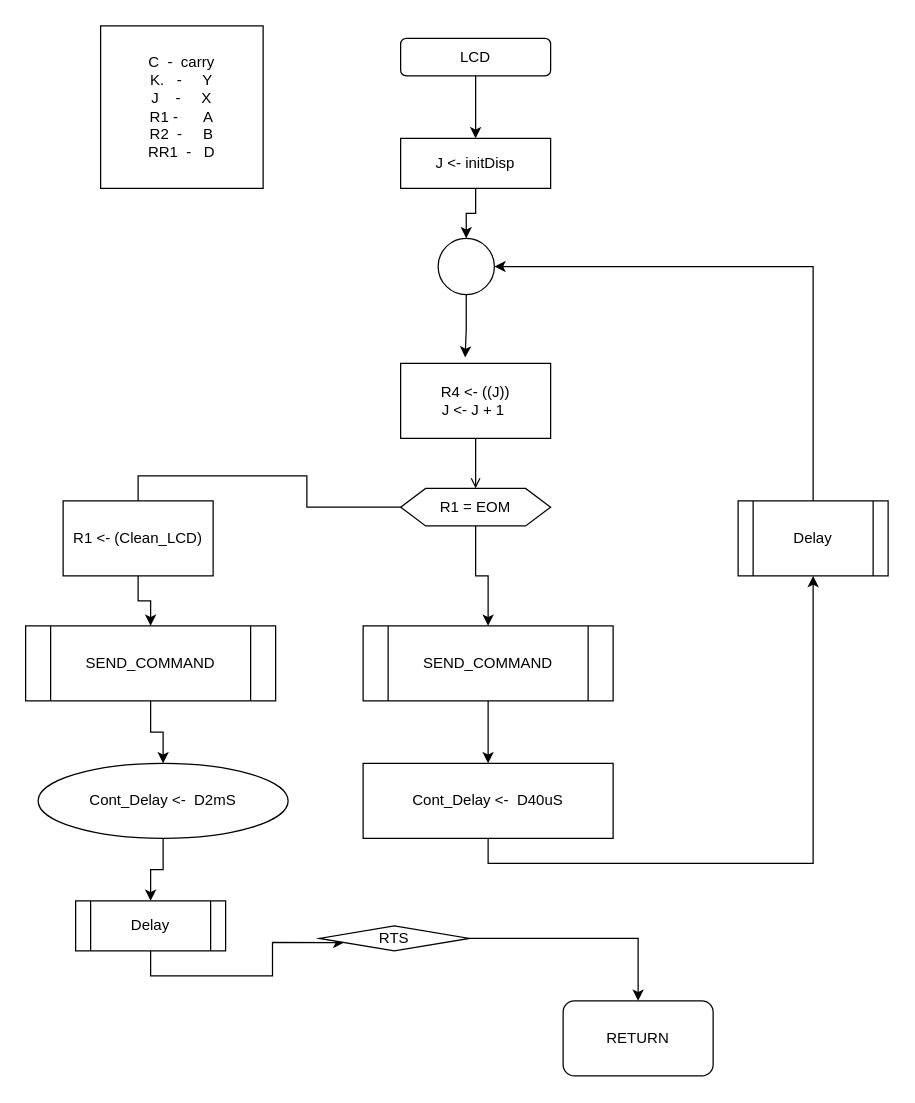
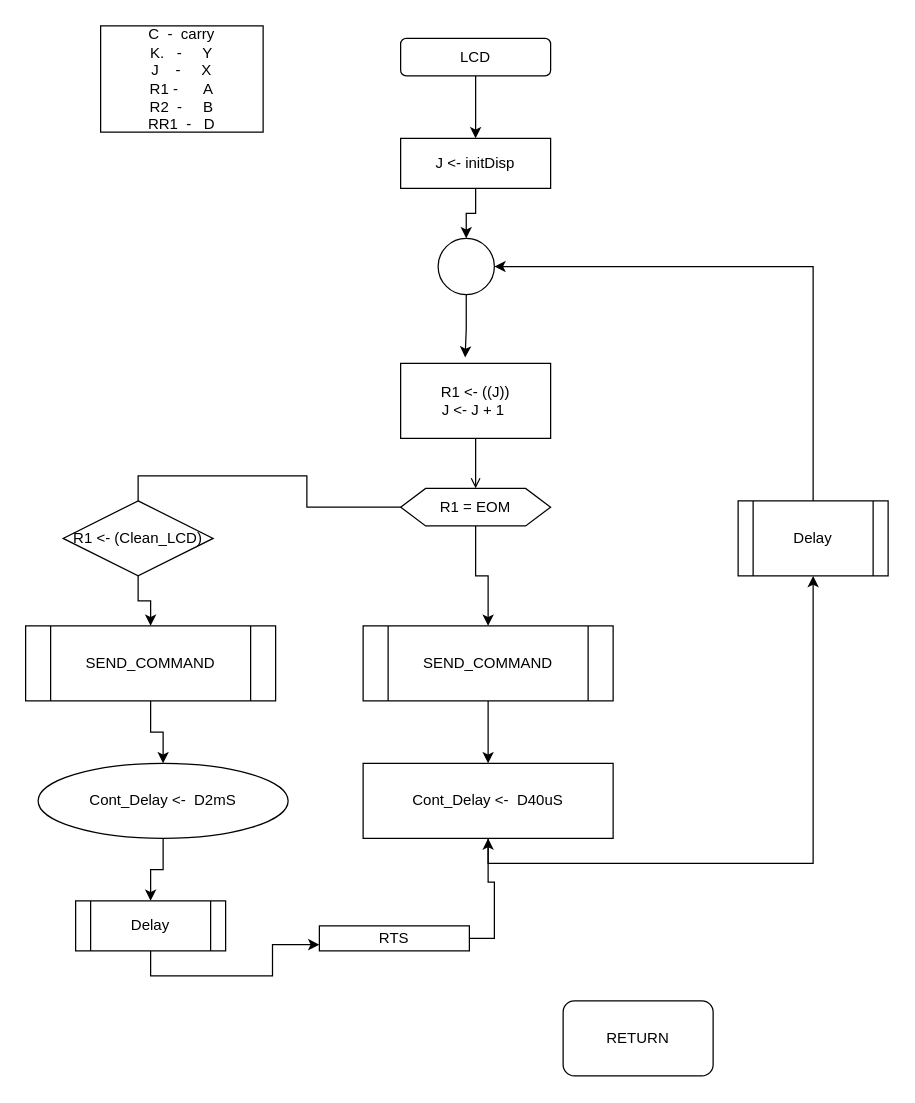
- <mxCell id="2" value="C &amp;nbsp;- &amp;nbsp;carry&lt;br&gt;K. &amp;nbsp; - &amp;nbsp; &amp;nbsp; Y&lt;br&gt;J &amp;nbsp; &amp;nbsp;- &amp;nbsp; &amp;nbsp; X&lt;br&gt;R1 - &amp;nbsp; &amp;nbsp; &amp;nbsp;A&lt;br&gt;R2 &amp;nbsp;- &amp;nbsp; &amp;nbsp; B&lt;br&gt;RR1 &amp;nbsp;- &amp;nbsp; D" style="whiteSpace=wrap;html=1;aspect=fixed;" vertex="1" parent="1"><mxGeometry x="80" y="20" width="130" height="130" as="geometry" /></mxCell>
+ <mxCell id="2" value="C &amp;nbsp;- &amp;nbsp;carry&lt;br&gt;K. &amp;nbsp; - &amp;nbsp; &amp;nbsp; Y&lt;br&gt;J &amp;nbsp; &amp;nbsp;- &amp;nbsp; &amp;nbsp; X&lt;br&gt;R1 - &amp;nbsp; &amp;nbsp; &amp;nbsp;A&lt;br&gt;R2 &amp;nbsp;- &amp;nbsp; &amp;nbsp; B&lt;br&gt;RR1 &amp;nbsp;- &amp;nbsp; D" style="whiteSpace=wrap;html=1;aspect=fixed;" vertex="1" parent="1"><mxGeometry x="80" y="20" width="130" height="85" as="geometry" /></mxCell>
- <mxCell id="10" value="R4 &amp;lt;- ((J))&lt;br&gt;J &amp;lt;- J + 1&amp;nbsp;" style="rounded=0;whiteSpace=wrap;html=1;" vertex="1" parent="1"><mxGeometry x="320" y="290" width="120" height="60" as="geometry" /></mxCell>
+ <mxCell id="10" value="R1 &amp;lt;- ((J))&lt;br&gt;J &amp;lt;- J + 1&amp;nbsp;" style="rounded=0;whiteSpace=wrap;html=1;" vertex="1" parent="1"><mxGeometry x="320" y="290" width="120" height="60" as="geometry" /></mxCell>
- <mxCell id="15" value="R1 &amp;lt;- (Clean_LCD)" style="rounded=0;whiteSpace=wrap;html=1;" vertex="1" parent="1"><mxGeometry x="50" y="400" width="120" height="60" as="geometry" /></mxCell>
+ <mxCell id="15" value="R1 &amp;lt;- (Clean_LCD)" style="rhombus;whiteSpace=wrap;html=1;" vertex="1" parent="1"><mxGeometry x="50" y="400" width="120" height="60" as="geometry" /></mxCell>
- <mxCell id="30" value="RTS" style="rhombus;whiteSpace=wrap;html=1;" vertex="1" parent="1"><mxGeometry x="255" y="740" width="120" height="20" as="geometry" /></mxCell>
+ <mxCell id="30" value="RTS" style="rounded=0;whiteSpace=wrap;html=1;" vertex="1" parent="1"><mxGeometry x="255" y="740" width="120" height="20" as="geometry" /></mxCell>
- <mxCell id="29" style="edgeStyle=orthogonalEdgeStyle;rounded=0;orthogonalLoop=1;jettySize=auto;html=1;exitX=1;exitY=0.5;exitDx=0;exitDy=0;" edge="1" parent="1" source="30" target="22"><mxGeometry relative="1" as="geometry" /></mxCell>
+ <mxCell id="29" style="edgeStyle=orthogonalEdgeStyle;rounded=0;orthogonalLoop=1;jettySize=auto;html=1;exitX=1;exitY=0.5;exitDx=0;exitDy=0;" edge="1" parent="1" source="30" target="26"><mxGeometry relative="1" as="geometry" /></mxCell>
